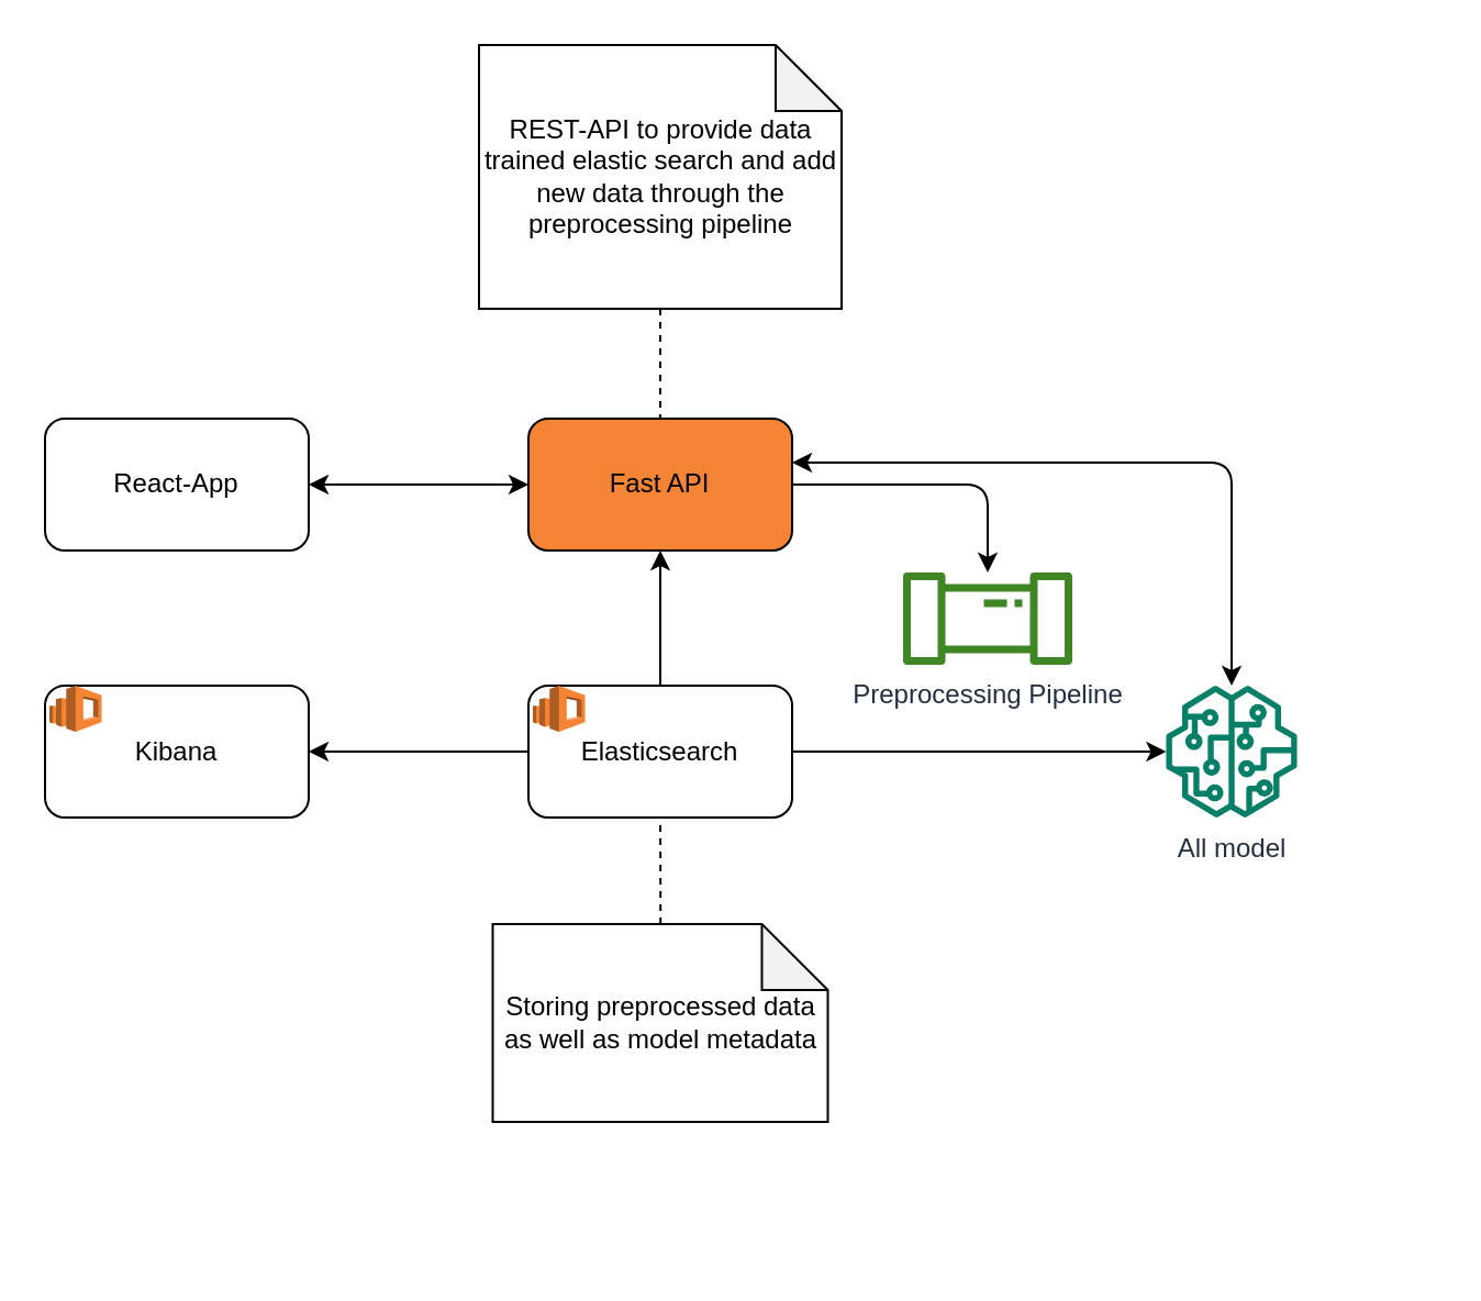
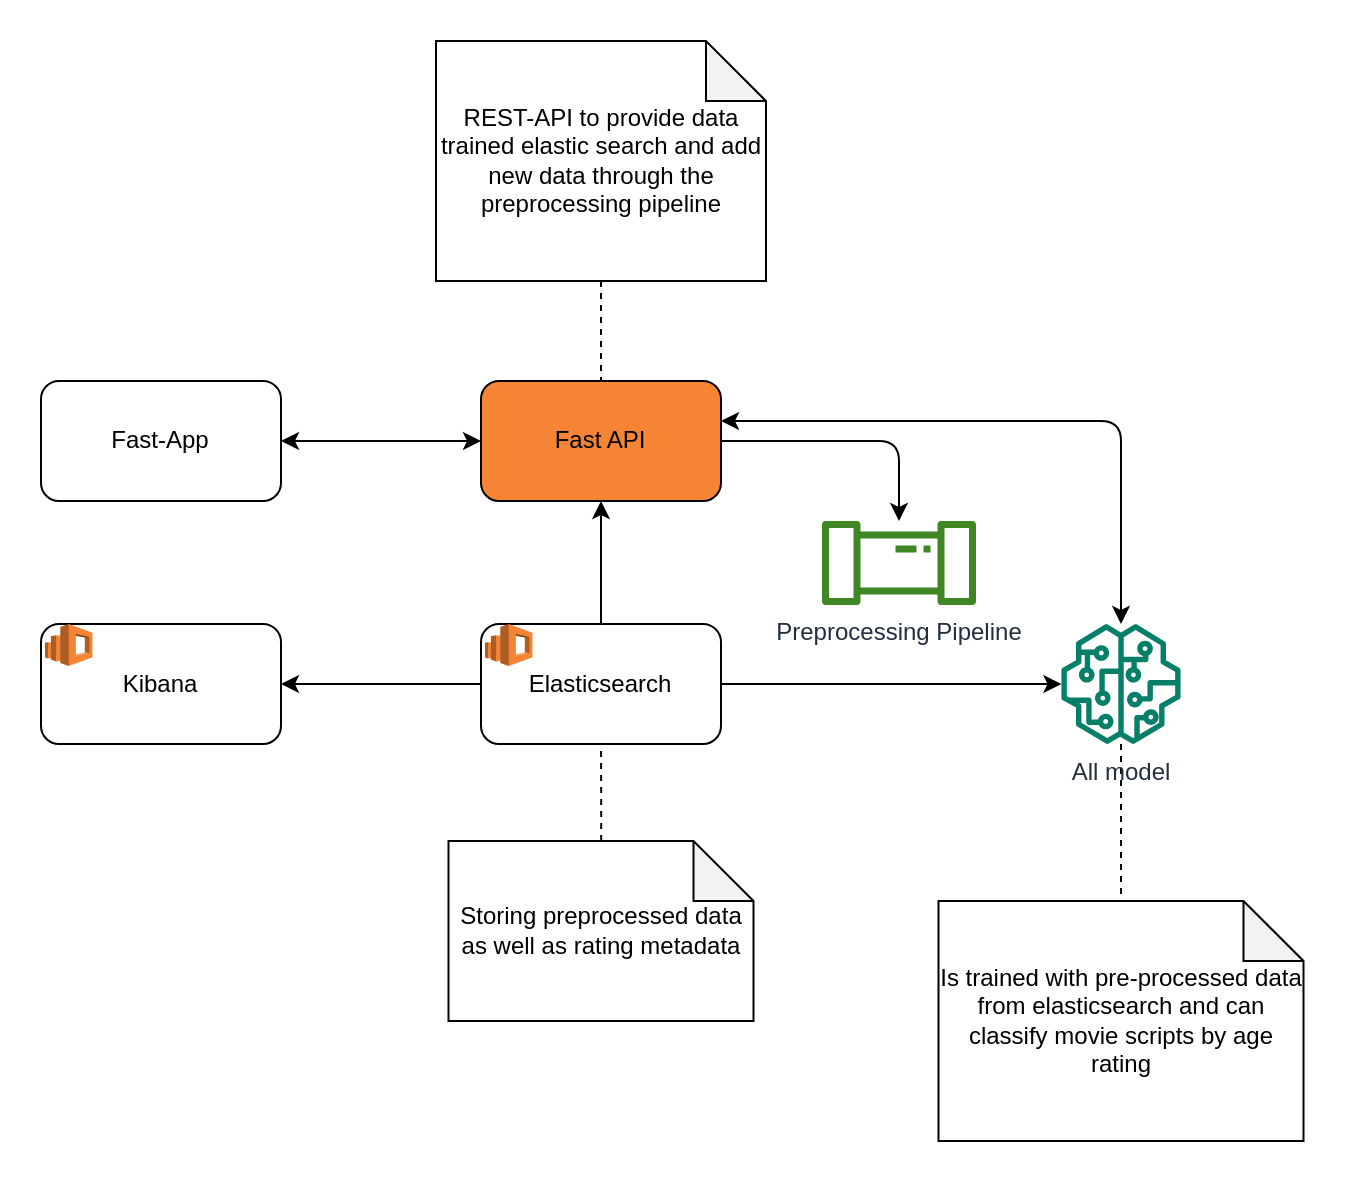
- <mxCell id="6" value="React-App" style="rounded=1;whiteSpace=wrap;html=1;" vertex="1" parent="1"><mxGeometry x="20" y="190" width="120" height="60" as="geometry" /></mxCell>
+ <mxCell id="6" value="Fast-App" style="rounded=1;whiteSpace=wrap;html=1;" vertex="1" parent="1"><mxGeometry x="20" y="190" width="120" height="60" as="geometry" /></mxCell>
+ <mxCell id="19" style="edgeStyle=orthogonalEdgeStyle;rounded=1;orthogonalLoop=1;jettySize=auto;html=1;entryX=0.5;entryY=0;entryDx=0;entryDy=0;entryPerimeter=0;startArrow=none;startFill=0;endArrow=none;endFill=0;dashed=1;" edge="1" parent="1" source="20" target="22"><mxGeometry relative="1" as="geometry" /></mxCell>
- <mxCell id="17" value="Storing preprocessed data as well as model metadata" style="shape=note;whiteSpace=wrap;html=1;backgroundOutline=1;darkOpacity=0.05;rounded=1;" vertex="1" parent="1"><mxGeometry x="223.75" y="420" width="152.5" height="90" as="geometry" /></mxCell>
+ <mxCell id="17" value="Storing preprocessed data as well as rating metadata" style="shape=note;whiteSpace=wrap;html=1;backgroundOutline=1;darkOpacity=0.05;rounded=1;" vertex="1" parent="1"><mxGeometry x="223.75" y="420" width="152.5" height="90" as="geometry" /></mxCell>
+ <mxCell id="22" value="Is trained with pre-processed data from elasticsearch and can classify movie scripts by age rating" style="shape=note;whiteSpace=wrap;html=1;backgroundOutline=1;darkOpacity=0.05;rounded=1;" vertex="1" parent="1"><mxGeometry x="468.75" y="450" width="182.5" height="120" as="geometry" /></mxCell>
